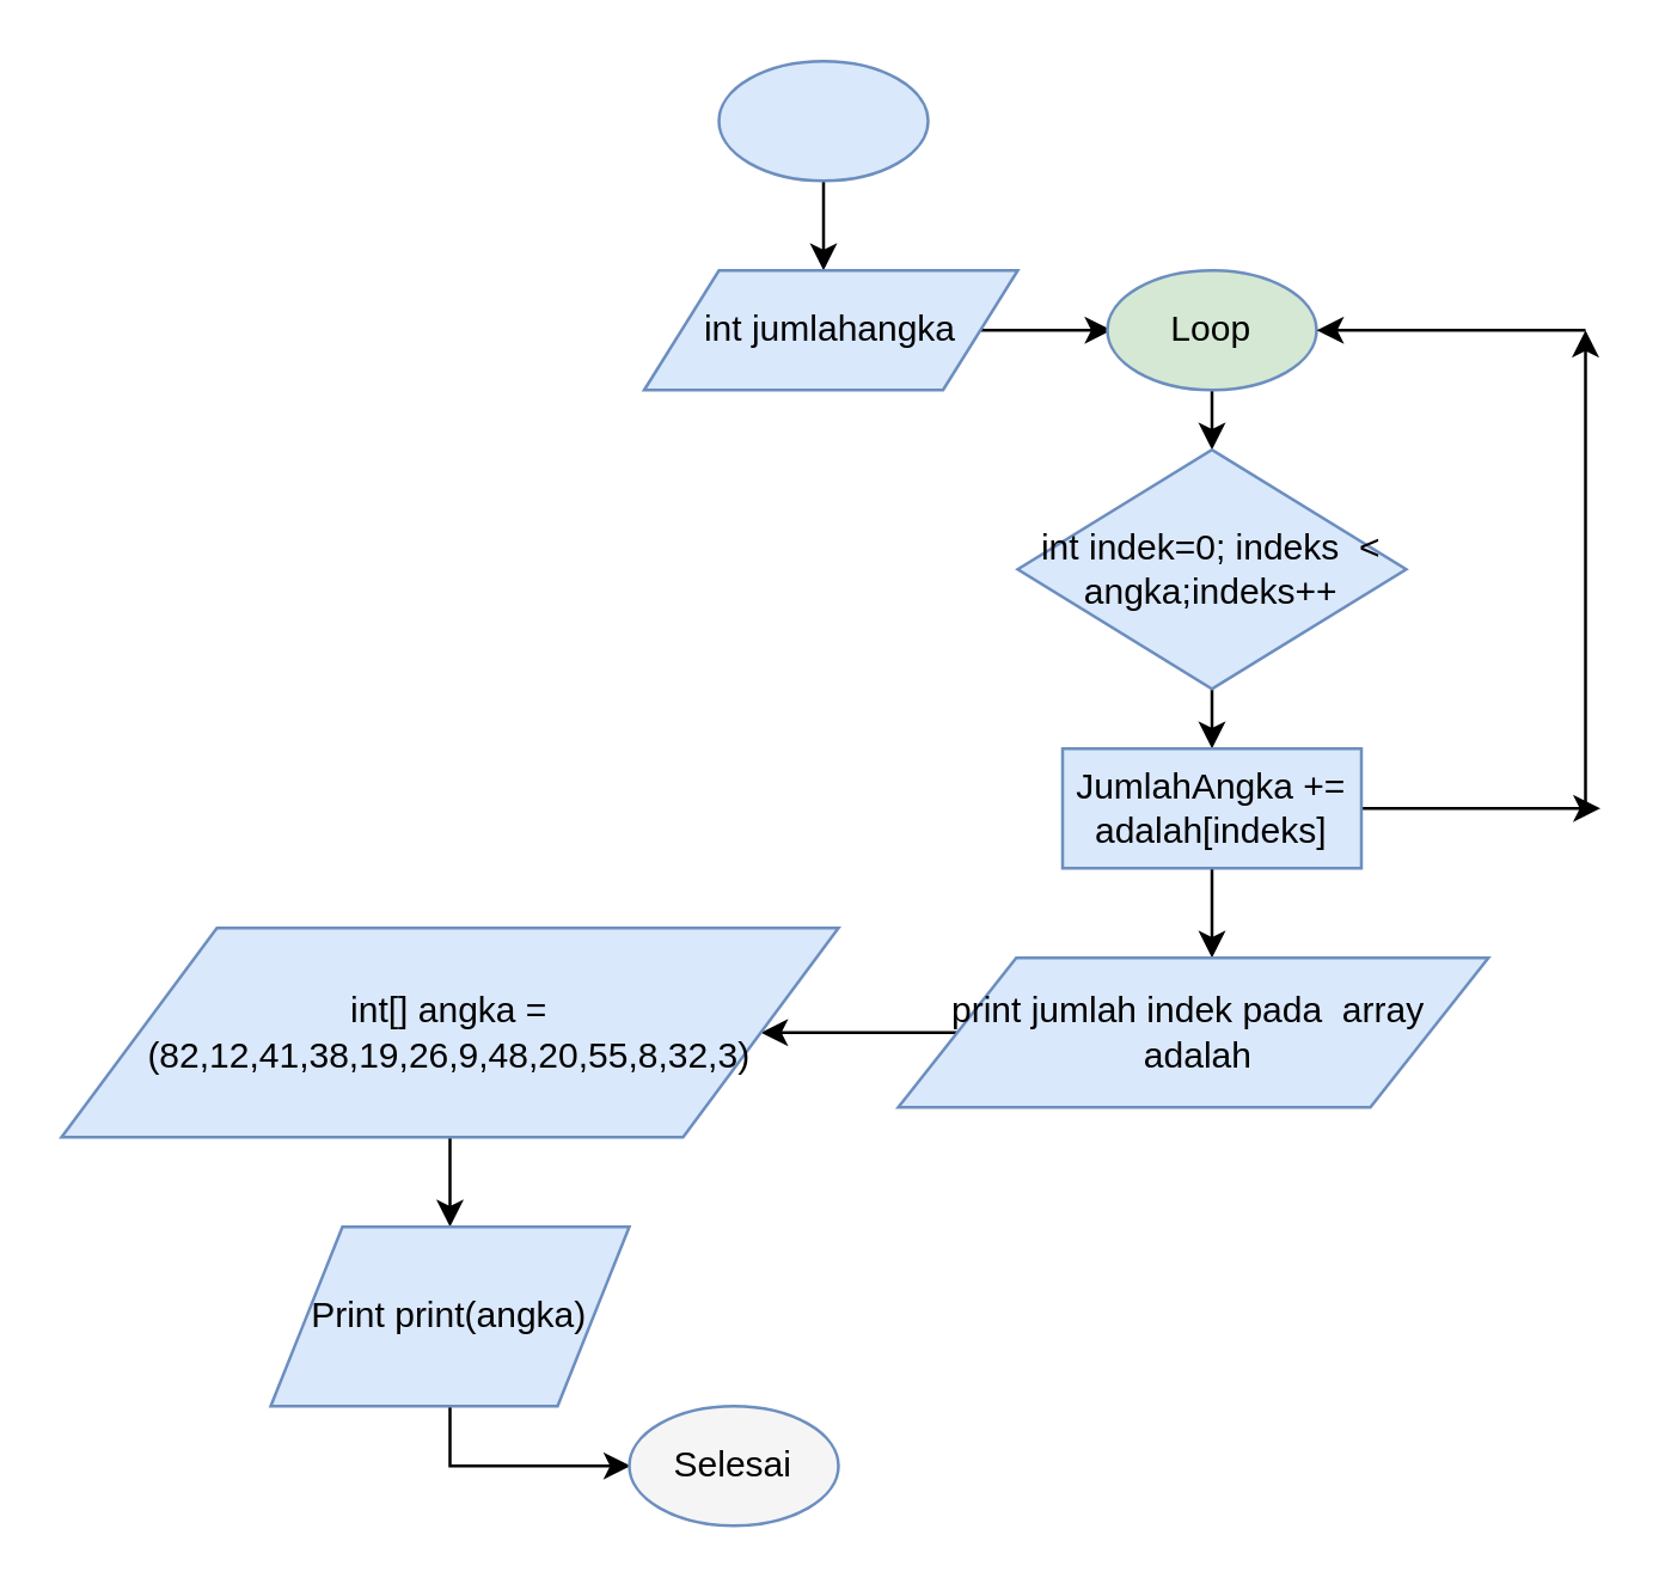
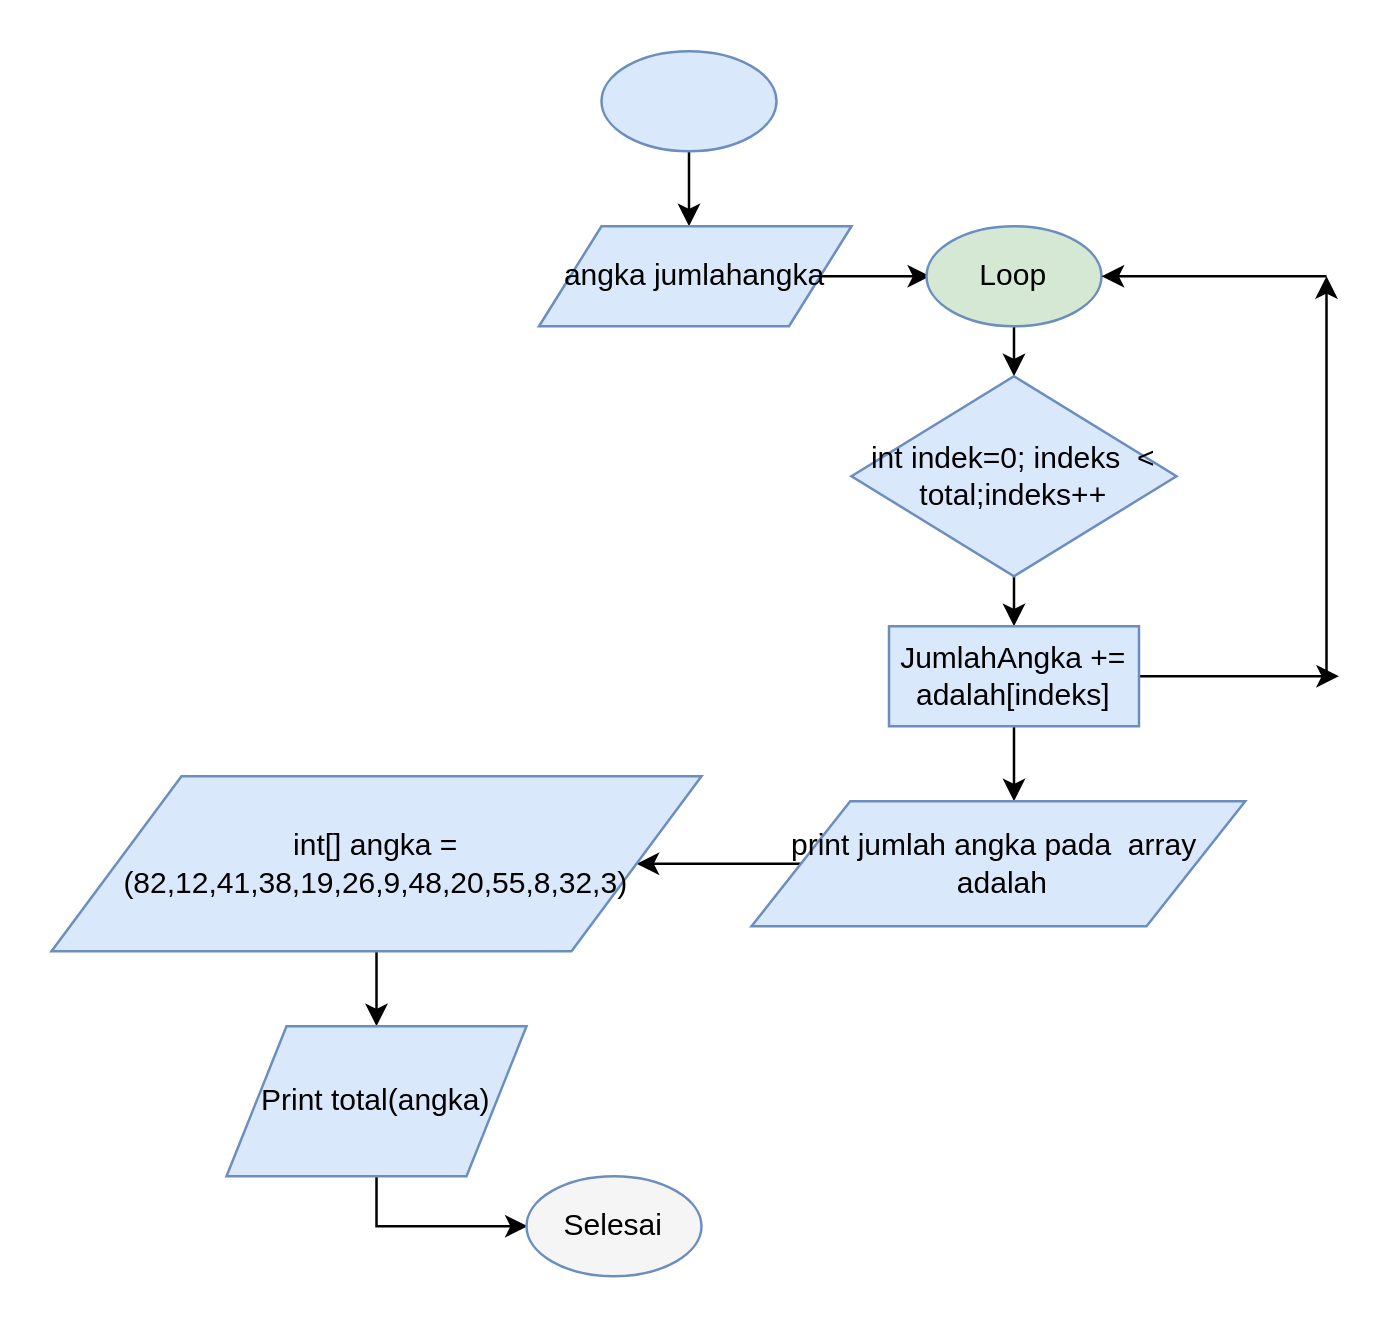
- <mxCell id="5" value="int jumlahangka" style="shape=parallelogram;perimeter=parallelogramPerimeter;whiteSpace=wrap;html=1;fillColor=#dae8fc;strokeColor=#6c8ebf;" vertex="1" parent="1"><mxGeometry x="215" y="90" width="125" height="40" as="geometry" /></mxCell>
+ <mxCell id="5" value="angka jumlahangka" style="shape=parallelogram;perimeter=parallelogramPerimeter;whiteSpace=wrap;html=1;fillColor=#dae8fc;strokeColor=#6c8ebf;" vertex="1" parent="1"><mxGeometry x="215" y="90" width="125" height="40" as="geometry" /></mxCell>
- <mxCell id="9" value="int indek=0; indeks&amp;nbsp; &amp;lt; angka;indeks++" style="rhombus;whiteSpace=wrap;html=1;fillColor=#dae8fc;strokeColor=#6c8ebf;" vertex="1" parent="1"><mxGeometry x="340" y="150" width="130" height="80" as="geometry" /></mxCell>
+ <mxCell id="9" value="int indek=0; indeks&amp;nbsp; &amp;lt; total;indeks++" style="rhombus;whiteSpace=wrap;html=1;fillColor=#dae8fc;strokeColor=#6c8ebf;" vertex="1" parent="1"><mxGeometry x="340" y="150" width="130" height="80" as="geometry" /></mxCell>
- <mxCell id="14" value="print jumlah indek pada&amp;nbsp; array&amp;nbsp; &amp;nbsp;adalah" style="shape=parallelogram;perimeter=parallelogramPerimeter;whiteSpace=wrap;html=1;fillColor=#dae8fc;strokeColor=#6c8ebf;" vertex="1" parent="1"><mxGeometry x="300" y="320" width="197.5" height="50" as="geometry" /></mxCell>
+ <mxCell id="14" value="print jumlah angka pada&amp;nbsp; array&amp;nbsp; &amp;nbsp;adalah" style="shape=parallelogram;perimeter=parallelogramPerimeter;whiteSpace=wrap;html=1;fillColor=#dae8fc;strokeColor=#6c8ebf;" vertex="1" parent="1"><mxGeometry x="300" y="320" width="197.5" height="50" as="geometry" /></mxCell>
- <mxCell id="20" value="Print print(angka)" style="shape=parallelogram;perimeter=parallelogramPerimeter;whiteSpace=wrap;html=1;fillColor=#dae8fc;strokeColor=#6c8ebf;" vertex="1" parent="1"><mxGeometry x="90" y="410" width="120" height="60" as="geometry" /></mxCell>
+ <mxCell id="20" value="Print total(angka)" style="shape=parallelogram;perimeter=parallelogramPerimeter;whiteSpace=wrap;html=1;fillColor=#dae8fc;strokeColor=#6c8ebf;" vertex="1" parent="1"><mxGeometry x="90" y="410" width="120" height="60" as="geometry" /></mxCell>
